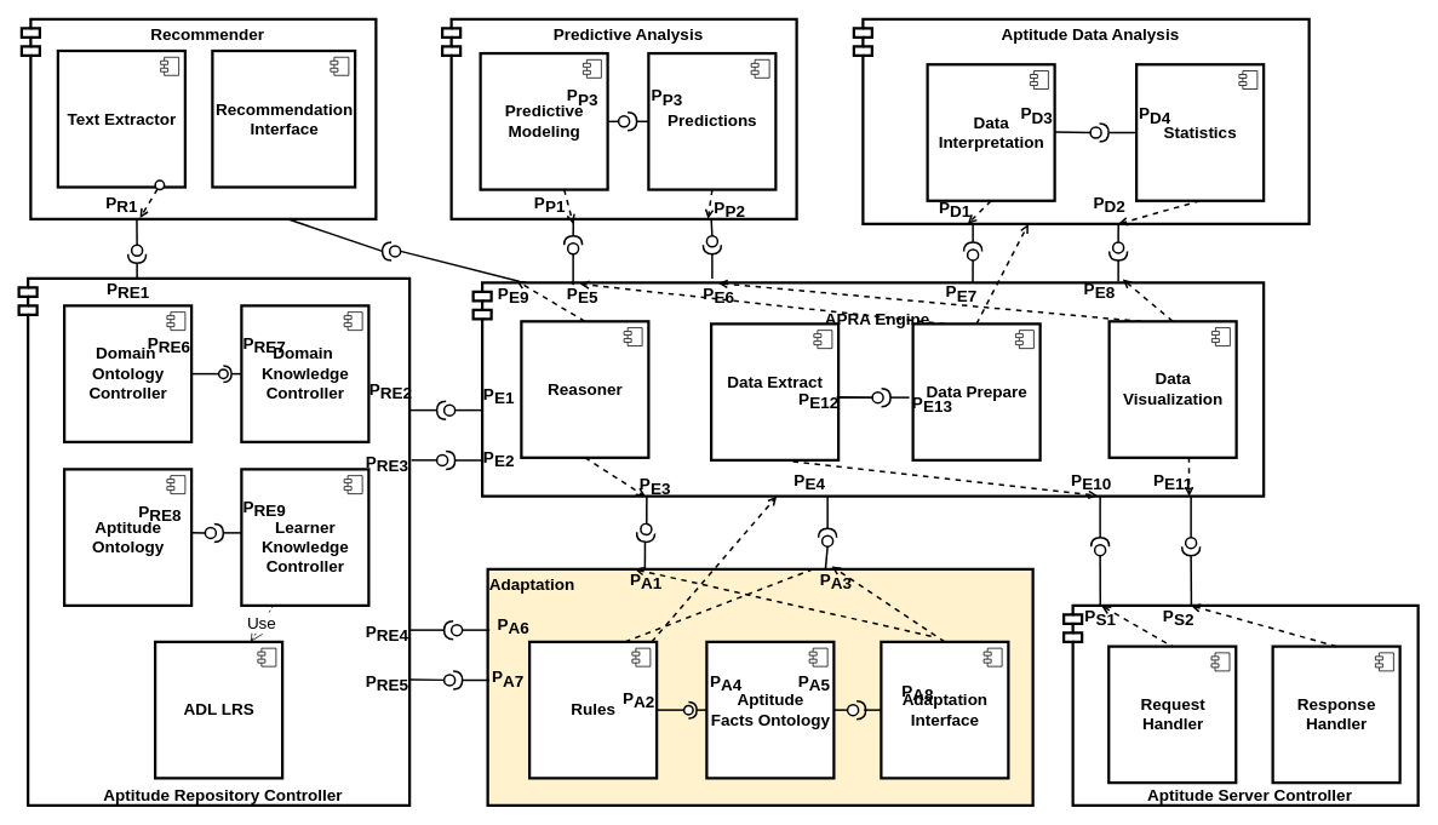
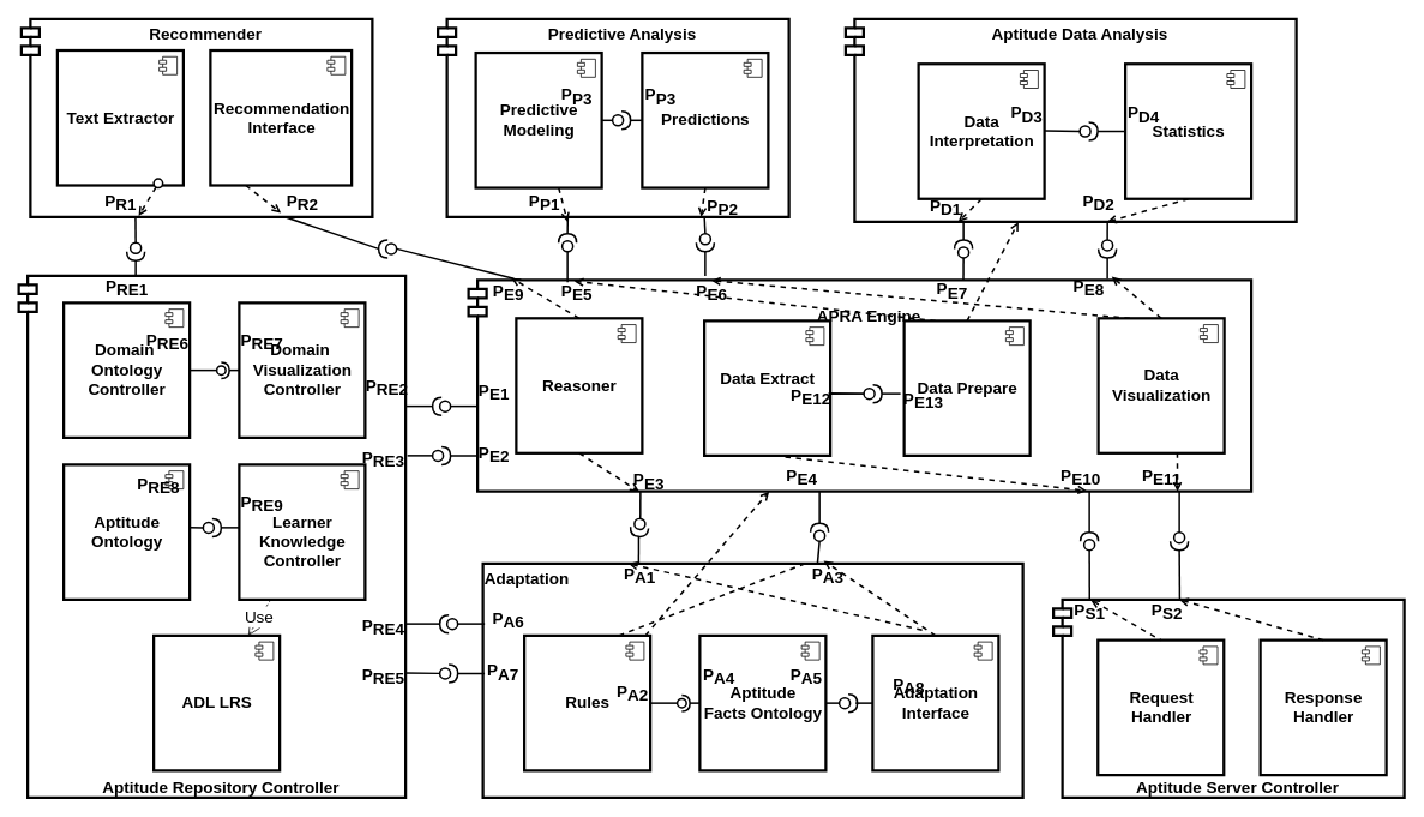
+ <mxCell id="105" style="edgeStyle=none;rounded=0;orthogonalLoop=1;jettySize=auto;html=1;entryX=0.028;entryY=0.853;entryDx=0;entryDy=0;entryPerimeter=0;strokeWidth=2;dashed=1;endArrow=open;endFill=0;exitX=0.25;exitY=1;exitDx=0;exitDy=0;fontSize=18;" parent="1" source="17" target="34" edge="1"><mxGeometry relative="1" as="geometry"><mxPoint x="280" y="256" as="sourcePoint" /><mxPoint x="159.2" y="249.54" as="targetPoint" /></mxGeometry></mxCell>
+ <mxCell id="34" value="P&lt;sub style=&quot;font-size: 18px;&quot;&gt;R2&lt;/sub&gt;" style="text;html=1;resizable=0;autosize=1;align=center;verticalAlign=middle;points=[];fillColor=none;strokeColor=none;rounded=0;fontSize=18;fontStyle=1" parent="1" vertex="1"><mxGeometry x="310" y="210.5" width="50" height="30" as="geometry" /></mxCell>
- <mxCell id="13" value="&lt;div style=&quot;font-size: 18px;&quot;&gt;Domain&amp;nbsp;&lt;/div&gt;&lt;div style=&quot;font-size: 18px;&quot;&gt;Knowledge &lt;br style=&quot;font-size: 18px;&quot;&gt;&lt;/div&gt;&lt;div style=&quot;font-size: 18px;&quot;&gt;Controller &lt;/div&gt;" style="html=1;dropTarget=0;align=center;verticalAlign=middle;fontSize=18;fontStyle=1;strokeWidth=3;" parent="1" vertex="1"><mxGeometry x="265" y="336" width="140" height="150" as="geometry" /></mxCell>
+ <mxCell id="13" value="&lt;div style=&quot;font-size: 18px;&quot;&gt;Domain&amp;nbsp;&lt;/div&gt;&lt;div style=&quot;font-size: 18px;&quot;&gt;Visualization &lt;br style=&quot;font-size: 18px;&quot;&gt;&lt;/div&gt;&lt;div style=&quot;font-size: 18px;&quot;&gt;Controller &lt;/div&gt;" style="html=1;dropTarget=0;align=center;verticalAlign=middle;fontSize=18;fontStyle=1;strokeWidth=3;" parent="1" vertex="1"><mxGeometry x="265" y="336" width="140" height="150" as="geometry" /></mxCell>
- <mxCell id="180" value="P&lt;sub style=&quot;font-size: 18px;&quot;&gt;RE8&lt;/sub&gt;" style="text;html=1;resizable=0;autosize=1;align=center;verticalAlign=middle;points=[];fillColor=none;strokeColor=none;rounded=0;fontSize=18;fontStyle=1" parent="1" vertex="1"><mxGeometry x="145" y="551" width="60" height="30" as="geometry" /></mxCell>
+ <mxCell id="180" value="P&lt;sub style=&quot;font-size: 18px;&quot;&gt;RE8&lt;/sub&gt;" style="text;html=1;resizable=0;autosize=1;align=center;verticalAlign=middle;points=[];fillColor=none;strokeColor=none;rounded=0;fontSize=18;fontStyle=1" parent="1" vertex="1"><mxGeometry x="145" y="526" width="60" height="30" as="geometry" /></mxCell>
- <mxCell id="35" value="Adaptation" style="html=1;dropTarget=0;align=left;verticalAlign=top;fontSize=18;fontStyle=1;strokeWidth=3;fillColor=#fff2cc;" parent="1" vertex="1"><mxGeometry x="536" y="626" width="600" height="260" as="geometry" /></mxCell>
+ <mxCell id="35" value="Adaptation" style="html=1;dropTarget=0;align=left;verticalAlign=top;fontSize=18;fontStyle=1;strokeWidth=3;" parent="1" vertex="1"><mxGeometry x="536" y="626" width="600" height="260" as="geometry" /></mxCell>
